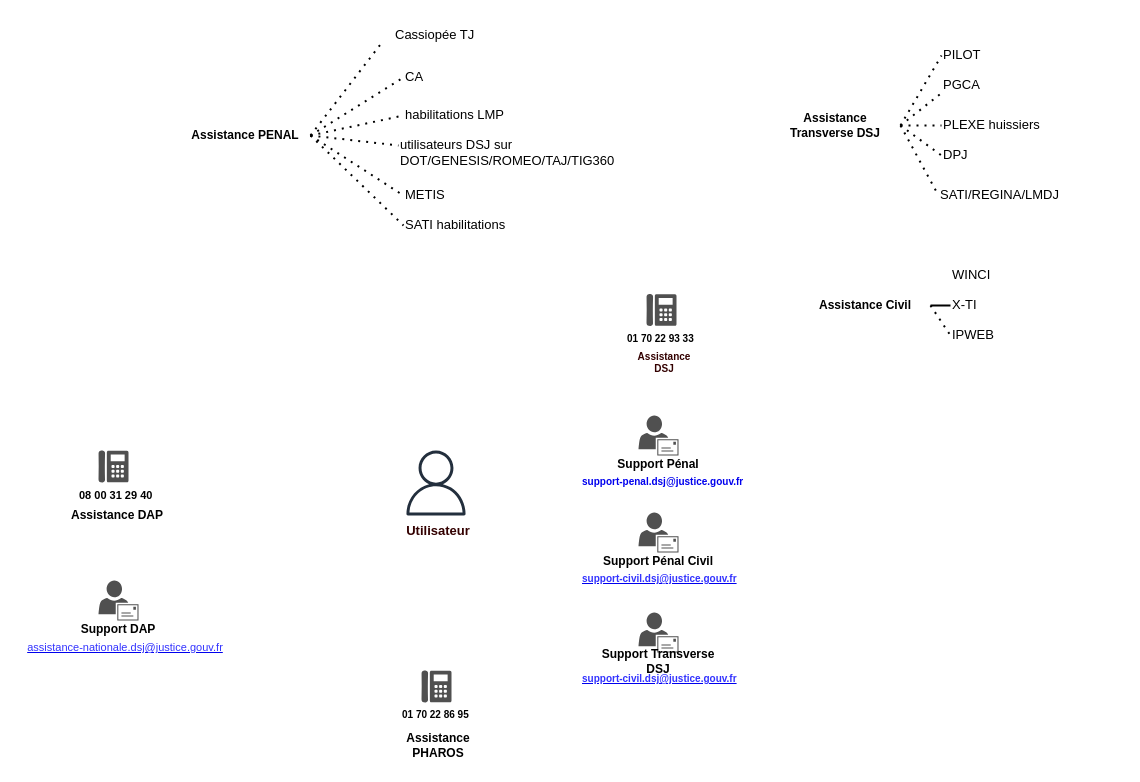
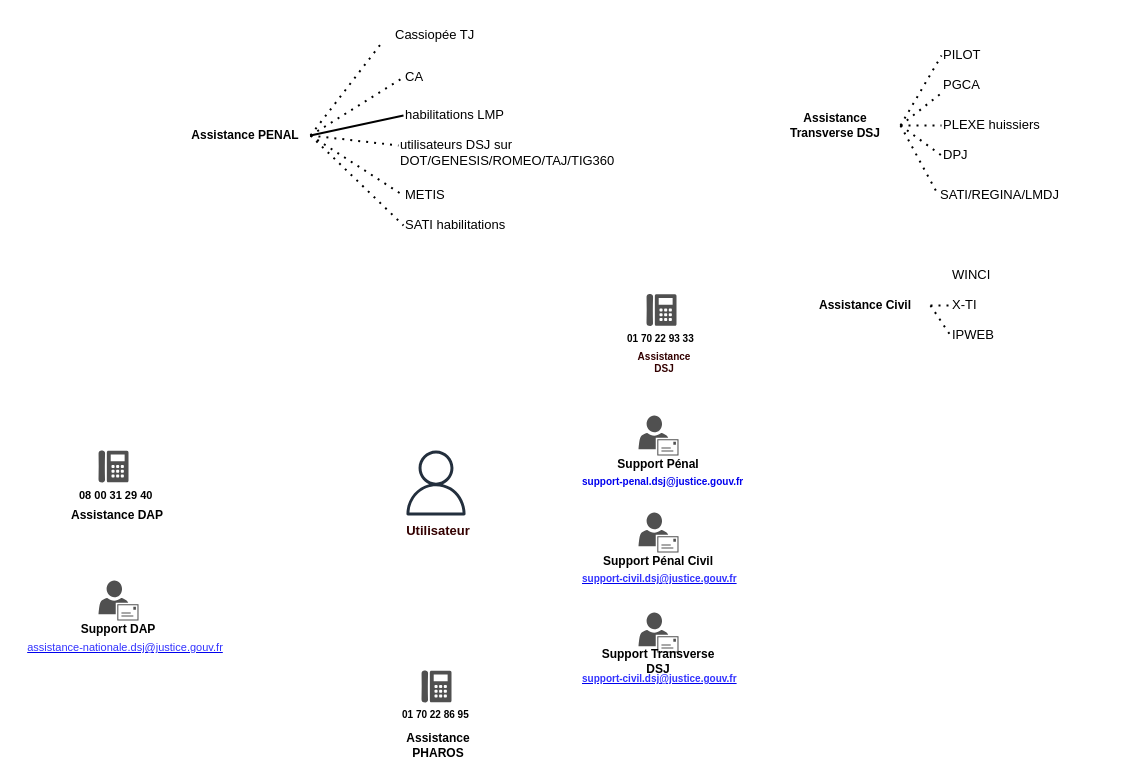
- <mxCell id="11" value="" style="endArrow=none;dashed=1;html=1;dashPattern=1 3;strokeWidth=2;rounded=0;entryX=0;entryY=0.5;entryDx=0;entryDy=0;exitX=1;exitY=0.5;exitDx=0;exitDy=0;" edge="1" parent="1" source="2" target="7"><mxGeometry width="50" height="50" relative="1" as="geometry"><mxPoint x="303" y="100" as="sourcePoint" /><mxPoint x="413" y="87" as="targetPoint" /></mxGeometry></mxCell>
+ <mxCell id="11" value="" style="endArrow=none;dashed=0;html=1;dashPattern=1 3;strokeWidth=2;rounded=0;entryX=0;entryY=0.5;entryDx=0;entryDy=0;exitX=1;exitY=0.5;exitDx=0;exitDy=0;" edge="1" parent="1" source="2" target="7"><mxGeometry width="50" height="50" relative="1" as="geometry"><mxPoint x="303" y="100" as="sourcePoint" /><mxPoint x="413" y="87" as="targetPoint" /></mxGeometry></mxCell>
- <mxCell id="46" value="" style="endArrow=none;dashed=0;html=1;dashPattern=1 3;strokeWidth=2;rounded=0;entryX=0;entryY=0.5;entryDx=0;entryDy=0;exitX=1;exitY=0.5;exitDx=0;exitDy=0;" edge="1" parent="1" source="24" target="25"><mxGeometry width="50" height="50" relative="1" as="geometry"><mxPoint x="940" y="315" as="sourcePoint" /><mxPoint x="960" y="285" as="targetPoint" /></mxGeometry></mxCell>
+ <mxCell id="46" value="" style="endArrow=none;dashed=1;html=1;dashPattern=1 3;strokeWidth=2;rounded=0;entryX=0;entryY=0.5;entryDx=0;entryDy=0;exitX=1;exitY=0.5;exitDx=0;exitDy=0;" edge="1" parent="1" source="24" target="25"><mxGeometry width="50" height="50" relative="1" as="geometry"><mxPoint x="940" y="315" as="sourcePoint" /><mxPoint x="960" y="285" as="targetPoint" /></mxGeometry></mxCell>
